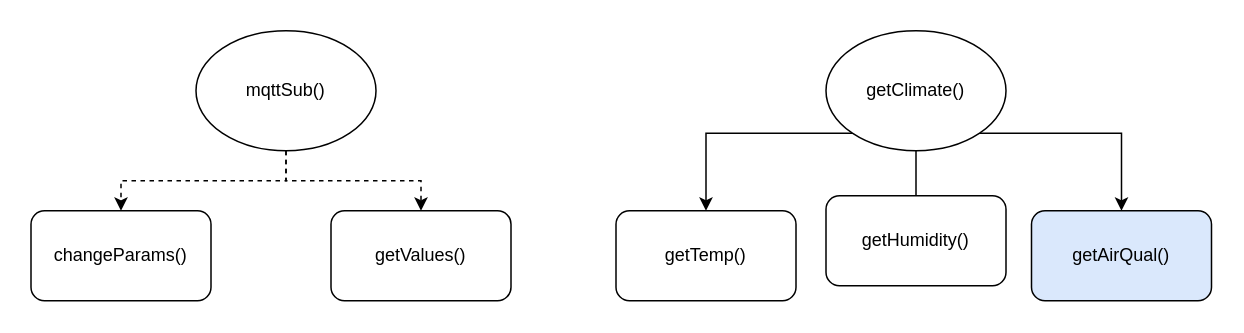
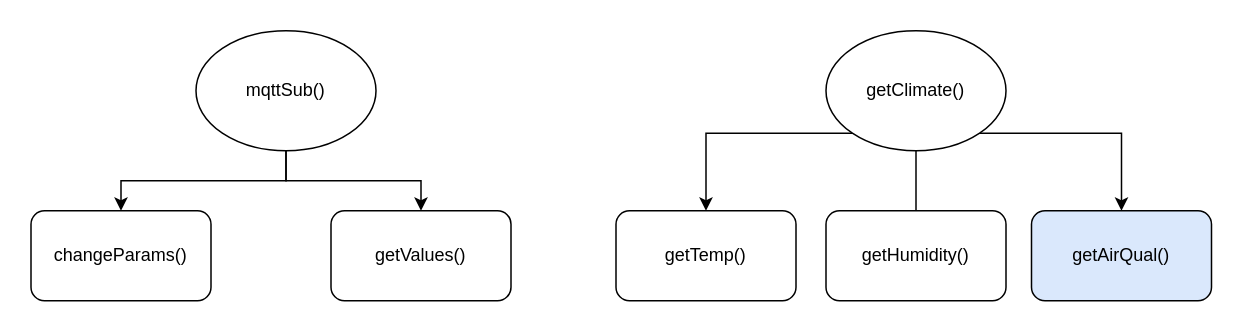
- <mxCell id="3" style="edgeStyle=orthogonalEdgeStyle;rounded=0;orthogonalLoop=1;jettySize=auto;html=1;exitX=0.5;exitY=1;exitDx=0;exitDy=0;entryX=0.5;entryY=0;entryDx=0;entryDy=0;dashed=1;" edge="1" parent="1" source="4" target="12"><mxGeometry relative="1" as="geometry" /></mxCell>
+ <mxCell id="3" style="edgeStyle=orthogonalEdgeStyle;rounded=0;orthogonalLoop=1;jettySize=auto;html=1;exitX=0.5;exitY=1;exitDx=0;exitDy=0;entryX=0.5;entryY=0;entryDx=0;entryDy=0;" edge="1" parent="1" source="4" target="12"><mxGeometry relative="1" as="geometry" /></mxCell>
- <mxCell id="2" style="edgeStyle=orthogonalEdgeStyle;rounded=0;orthogonalLoop=1;jettySize=auto;html=1;exitX=0.5;exitY=1;exitDx=0;exitDy=0;entryX=0.5;entryY=0;entryDx=0;entryDy=0;dashed=1;" edge="1" parent="1" source="4" target="13"><mxGeometry relative="1" as="geometry" /></mxCell>
+ <mxCell id="2" style="edgeStyle=orthogonalEdgeStyle;rounded=0;orthogonalLoop=1;jettySize=auto;html=1;exitX=0.5;exitY=1;exitDx=0;exitDy=0;entryX=0.5;entryY=0;entryDx=0;entryDy=0;" edge="1" parent="1" source="4" target="13"><mxGeometry relative="1" as="geometry" /></mxCell>
- <mxCell id="10" value="getHumidity()" style="rounded=1;whiteSpace=wrap;html=1;" vertex="1" parent="1"><mxGeometry x="550" y="130" width="120" height="60" as="geometry" /></mxCell>
+ <mxCell id="10" value="getHumidity()" style="rounded=1;whiteSpace=wrap;html=1;" vertex="1" parent="1"><mxGeometry x="550" y="140" width="120" height="60" as="geometry" /></mxCell>
